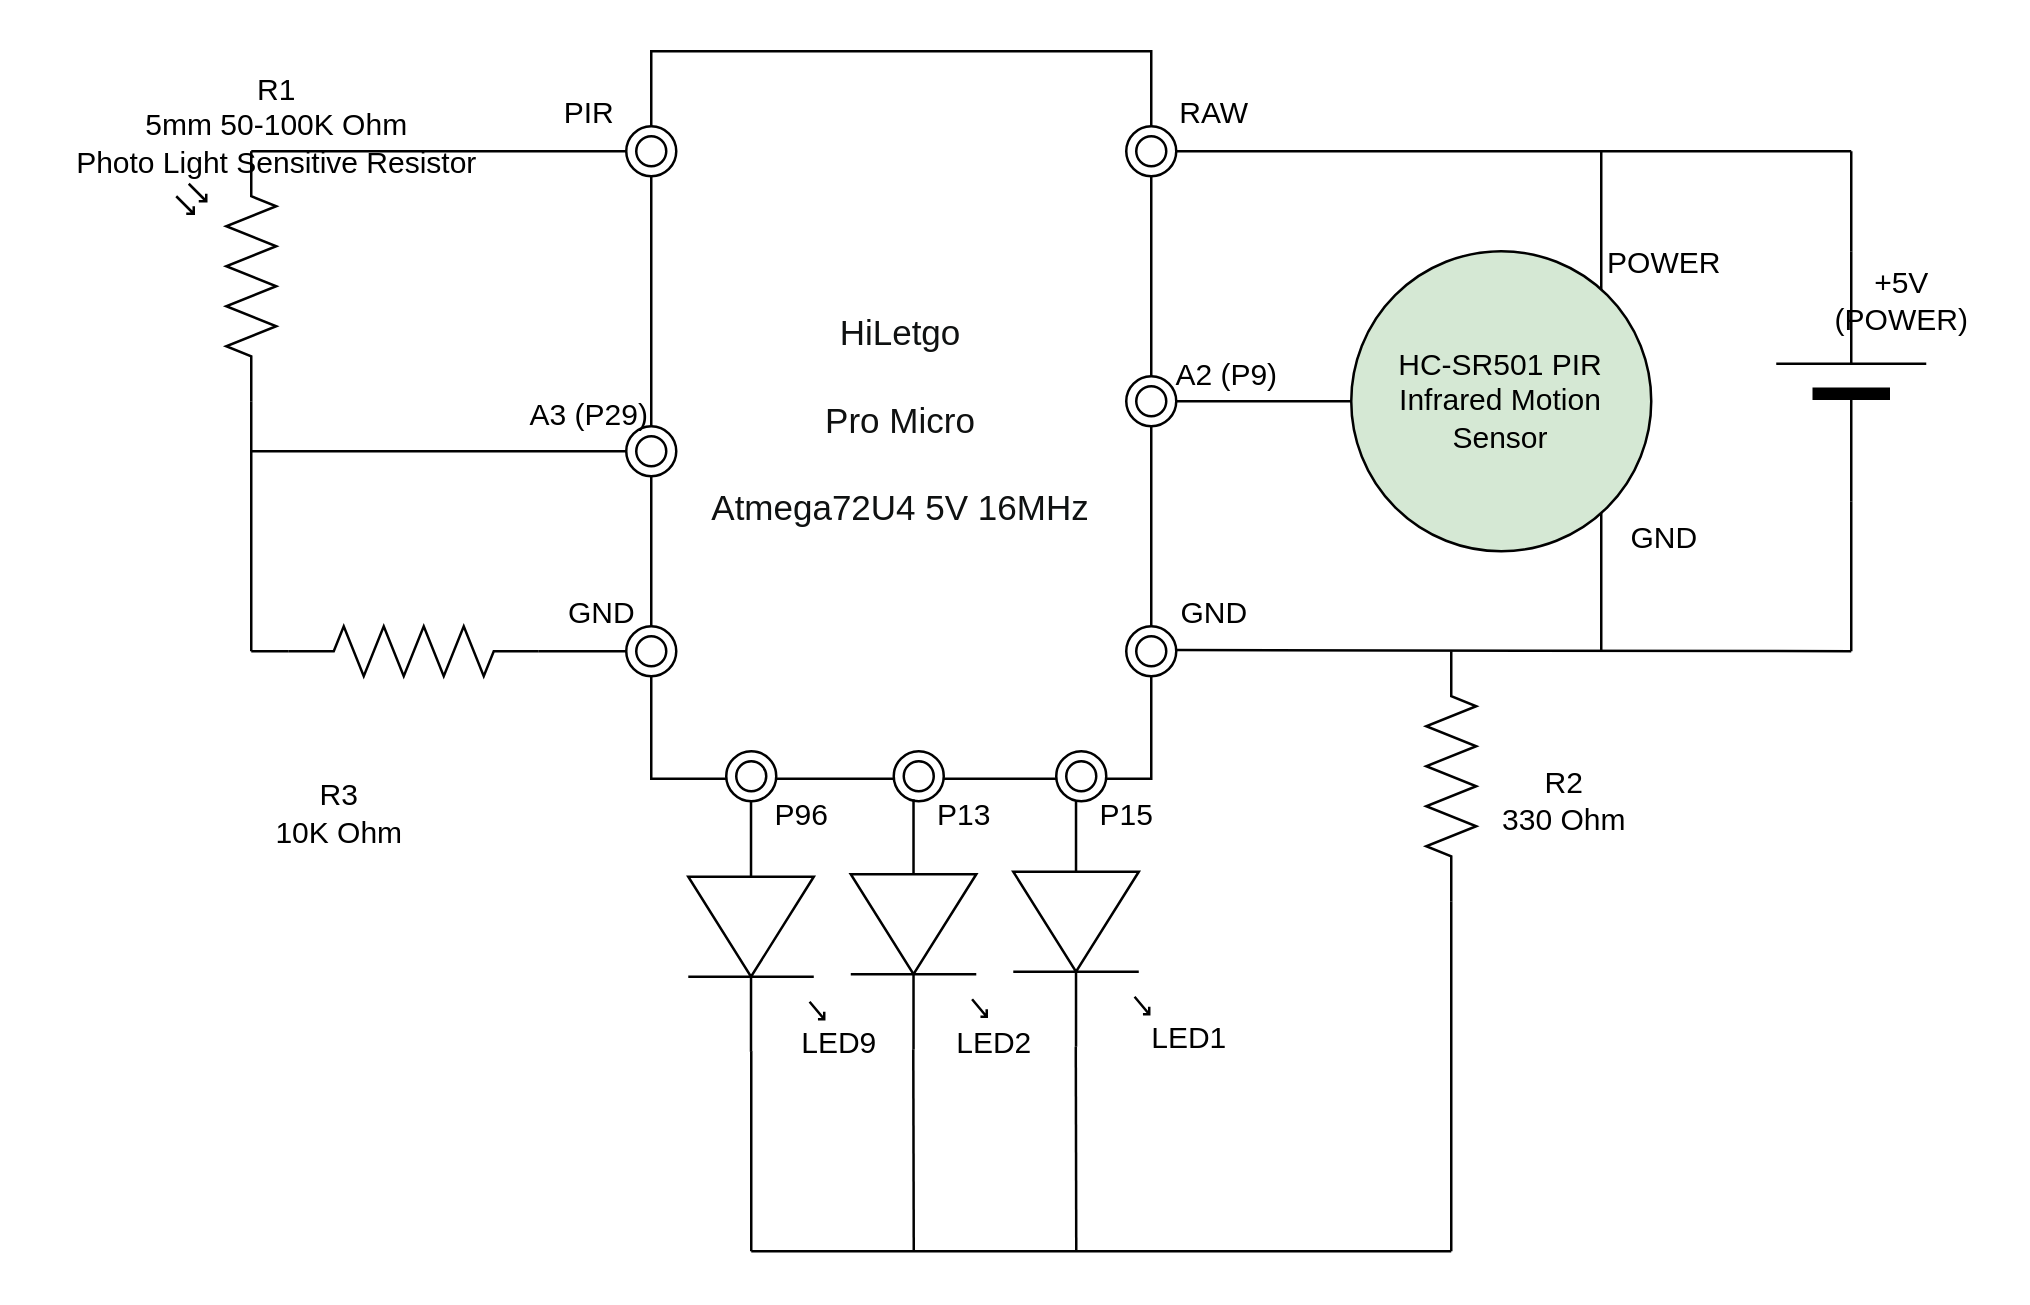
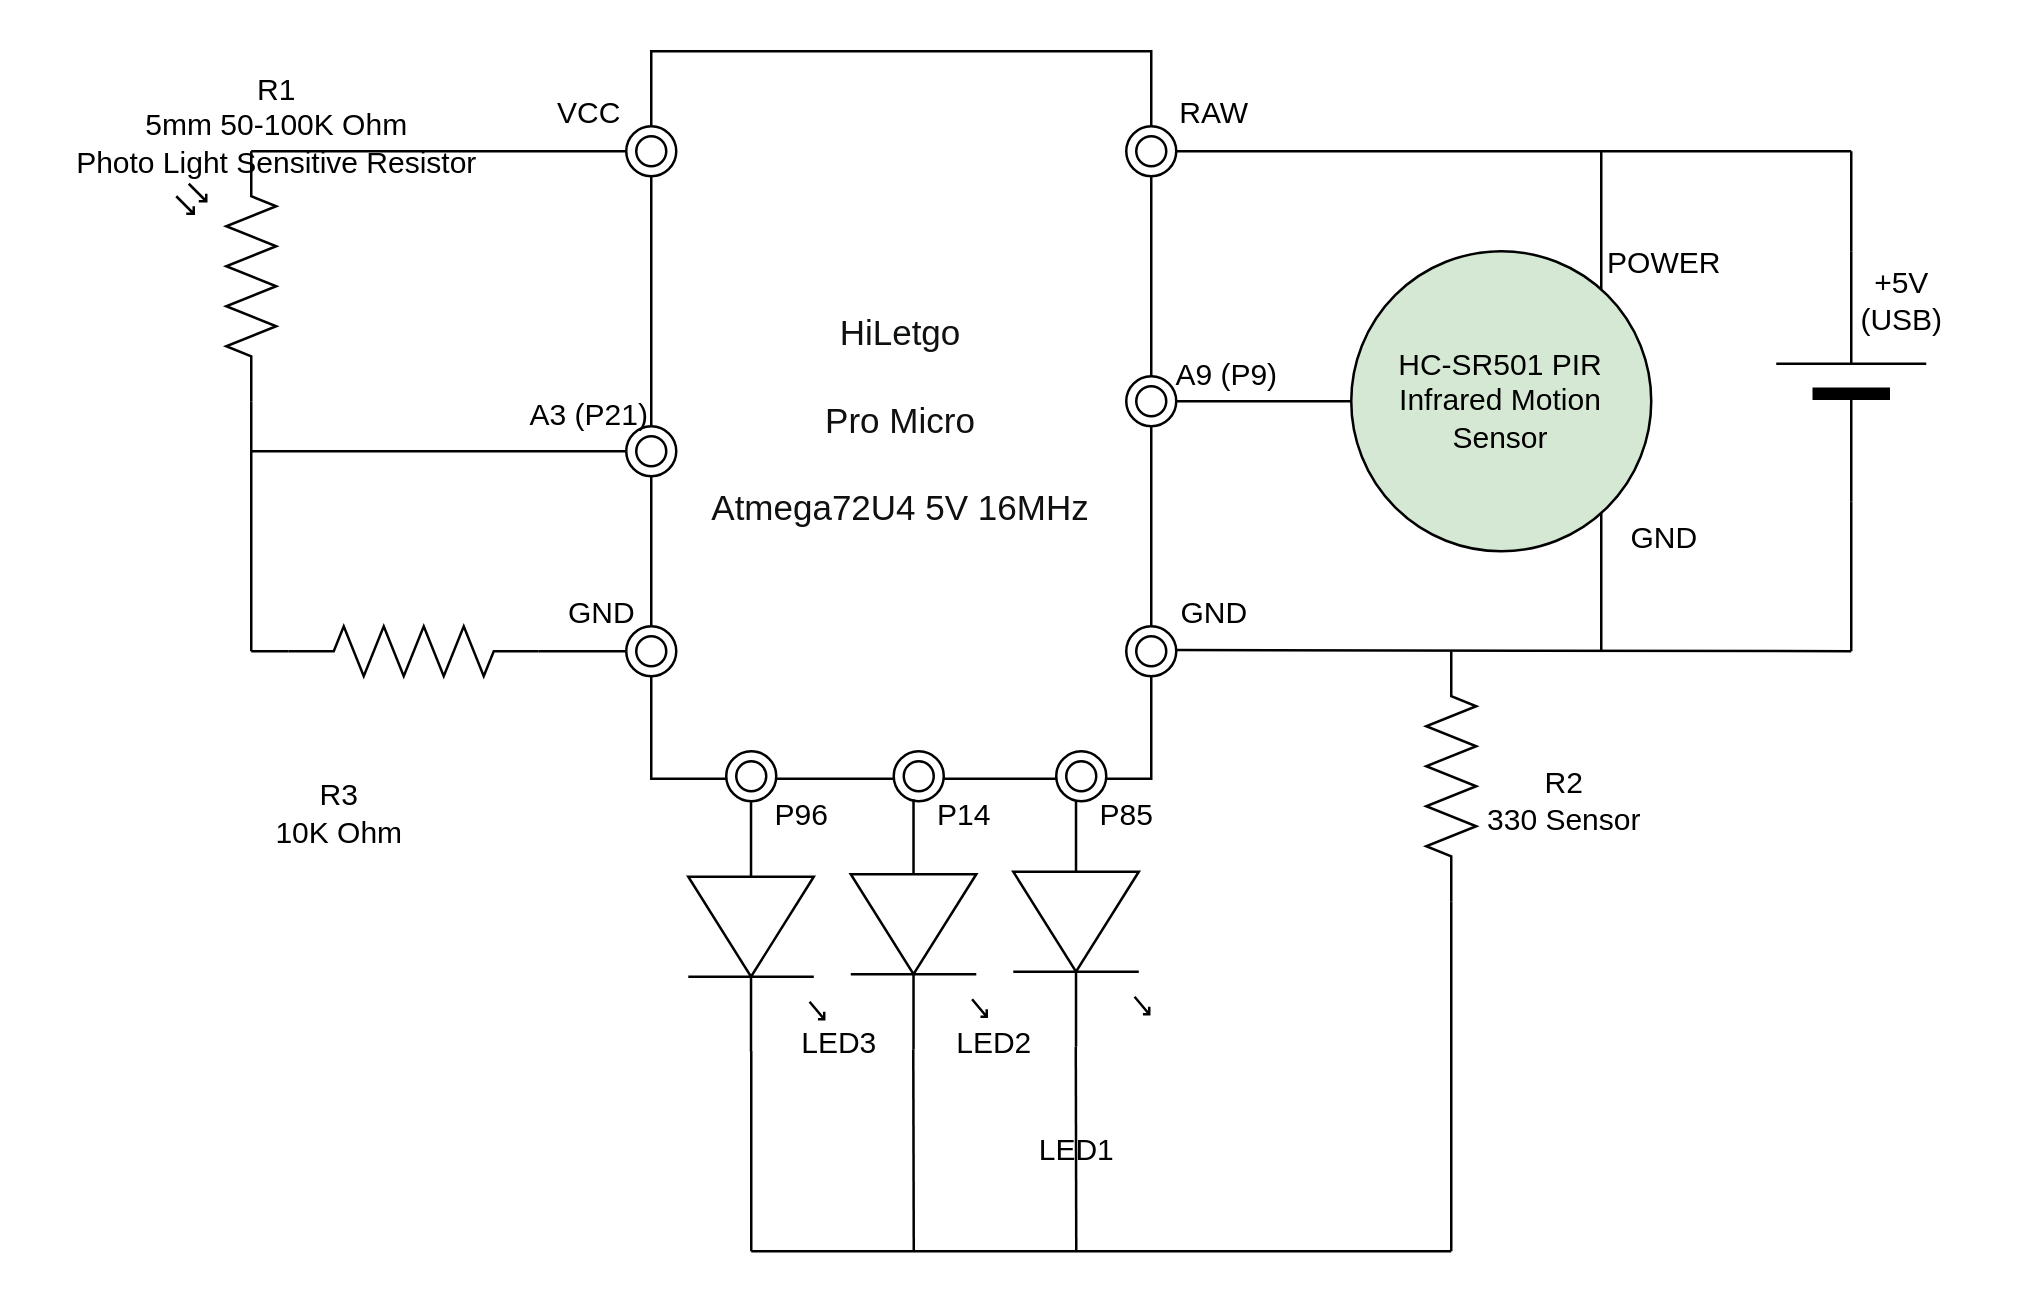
- <mxCell id="51" value="PIR" style="text;html=1;align=center;verticalAlign=middle;resizable=0;points=[];autosize=1;strokeColor=none;fillColor=none;" parent="1" vertex="1"><mxGeometry x="210" y="30" width="50" height="30" as="geometry" /></mxCell>
+ <mxCell id="51" value="VCC" style="text;html=1;align=center;verticalAlign=middle;resizable=0;points=[];autosize=1;strokeColor=none;fillColor=none;" parent="1" vertex="1"><mxGeometry x="210" y="30" width="50" height="30" as="geometry" /></mxCell>
- <mxCell id="16" value="+5V&lt;div&gt;(POWER)&lt;/div&gt;" style="text;html=1;align=center;verticalAlign=middle;resizable=0;points=[];autosize=1;strokeColor=none;fillColor=none;" parent="1" vertex="1"><mxGeometry x="730" y="100" width="60" height="40" as="geometry" /></mxCell>
+ <mxCell id="16" value="+5V&lt;div&gt;(USB)&lt;/div&gt;" style="text;html=1;align=center;verticalAlign=middle;resizable=0;points=[];autosize=1;strokeColor=none;fillColor=none;" parent="1" vertex="1"><mxGeometry x="730" y="100" width="60" height="40" as="geometry" /></mxCell>
- <mxCell id="21" value="A2 (P&lt;span style=&quot;background-color: initial;&quot;&gt;9)&lt;/span&gt;" style="text;html=1;align=center;verticalAlign=middle;resizable=0;points=[];autosize=1;strokeColor=none;fillColor=none;" parent="1" vertex="1"><mxGeometry x="460" y="135" width="60" height="30" as="geometry" /></mxCell>
+ <mxCell id="21" value="A9 (P&lt;span style=&quot;background-color: initial;&quot;&gt;9)&lt;/span&gt;" style="text;html=1;align=center;verticalAlign=middle;resizable=0;points=[];autosize=1;strokeColor=none;fillColor=none;" parent="1" vertex="1"><mxGeometry x="460" y="135" width="60" height="30" as="geometry" /></mxCell>
- <mxCell id="52" value="A3 (P29)" style="text;html=1;align=center;verticalAlign=middle;resizable=0;points=[];autosize=1;strokeColor=none;fillColor=none;" parent="1" vertex="1"><mxGeometry x="200" y="150.5" width="70" height="30" as="geometry" /></mxCell>
+ <mxCell id="52" value="A3 (P21)" style="text;html=1;align=center;verticalAlign=middle;resizable=0;points=[];autosize=1;strokeColor=none;fillColor=none;" parent="1" vertex="1"><mxGeometry x="200" y="150.5" width="70" height="30" as="geometry" /></mxCell>
- <mxCell id="26" value="R2&lt;div&gt;330 Ohm&lt;/div&gt;" style="text;html=1;align=center;verticalAlign=middle;resizable=0;points=[];autosize=1;strokeColor=none;fillColor=none;" parent="1" vertex="1"><mxGeometry x="590" y="300" width="70" height="40" as="geometry" /></mxCell>
+ <mxCell id="26" value="R2&lt;div&gt;330 Sensor&lt;/div&gt;" style="text;html=1;align=center;verticalAlign=middle;resizable=0;points=[];autosize=1;strokeColor=none;fillColor=none;" parent="1" vertex="1"><mxGeometry x="590" y="300" width="70" height="40" as="geometry" /></mxCell>
- <mxCell id="38" value="P13" style="text;html=1;align=center;verticalAlign=middle;resizable=0;points=[];autosize=1;strokeColor=none;fillColor=none;" parent="1" vertex="1"><mxGeometry x="365" y="311" width="40" height="30" as="geometry" /></mxCell>
+ <mxCell id="38" value="P14" style="text;html=1;align=center;verticalAlign=middle;resizable=0;points=[];autosize=1;strokeColor=none;fillColor=none;" parent="1" vertex="1"><mxGeometry x="365" y="311" width="40" height="30" as="geometry" /></mxCell>
- <mxCell id="37" value="P15" style="text;html=1;align=center;verticalAlign=middle;resizable=0;points=[];autosize=1;strokeColor=none;fillColor=none;" parent="1" vertex="1"><mxGeometry x="430" y="311" width="40" height="30" as="geometry" /></mxCell>
+ <mxCell id="37" value="P85" style="text;html=1;align=center;verticalAlign=middle;resizable=0;points=[];autosize=1;strokeColor=none;fillColor=none;" parent="1" vertex="1"><mxGeometry x="430" y="311" width="40" height="30" as="geometry" /></mxCell>
- <mxCell id="25" value="LED1" style="text;html=1;align=center;verticalAlign=middle;resizable=0;points=[];autosize=1;strokeColor=none;fillColor=none;" parent="1" vertex="1"><mxGeometry x="450" y="400" width="50" height="30" as="geometry" /></mxCell>
+ <mxCell id="25" value="LED1" style="text;html=1;align=center;verticalAlign=middle;resizable=0;points=[];autosize=1;strokeColor=none;fillColor=none;" parent="1" vertex="1"><mxGeometry x="405" y="445" width="50" height="30" as="geometry" /></mxCell>
- <mxCell id="33" value="LED9" style="text;html=1;align=center;verticalAlign=middle;resizable=0;points=[];autosize=1;strokeColor=none;fillColor=none;" parent="1" vertex="1"><mxGeometry x="310" y="402.19" width="50" height="30" as="geometry" /></mxCell>
+ <mxCell id="33" value="LED3" style="text;html=1;align=center;verticalAlign=middle;resizable=0;points=[];autosize=1;strokeColor=none;fillColor=none;" parent="1" vertex="1"><mxGeometry x="310" y="402.19" width="50" height="30" as="geometry" /></mxCell>
